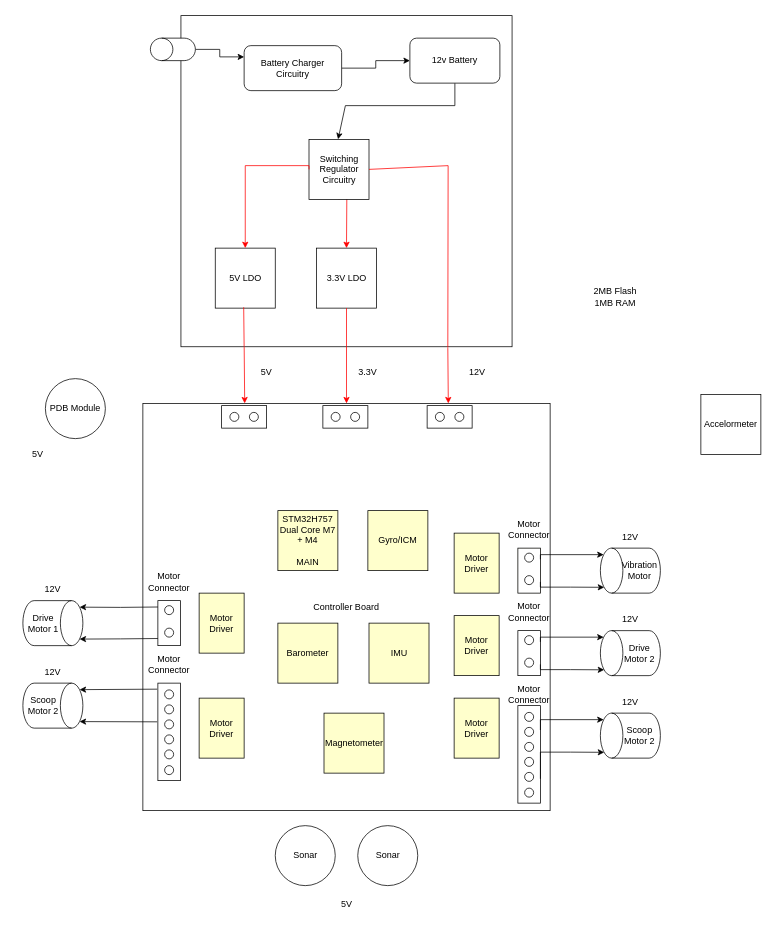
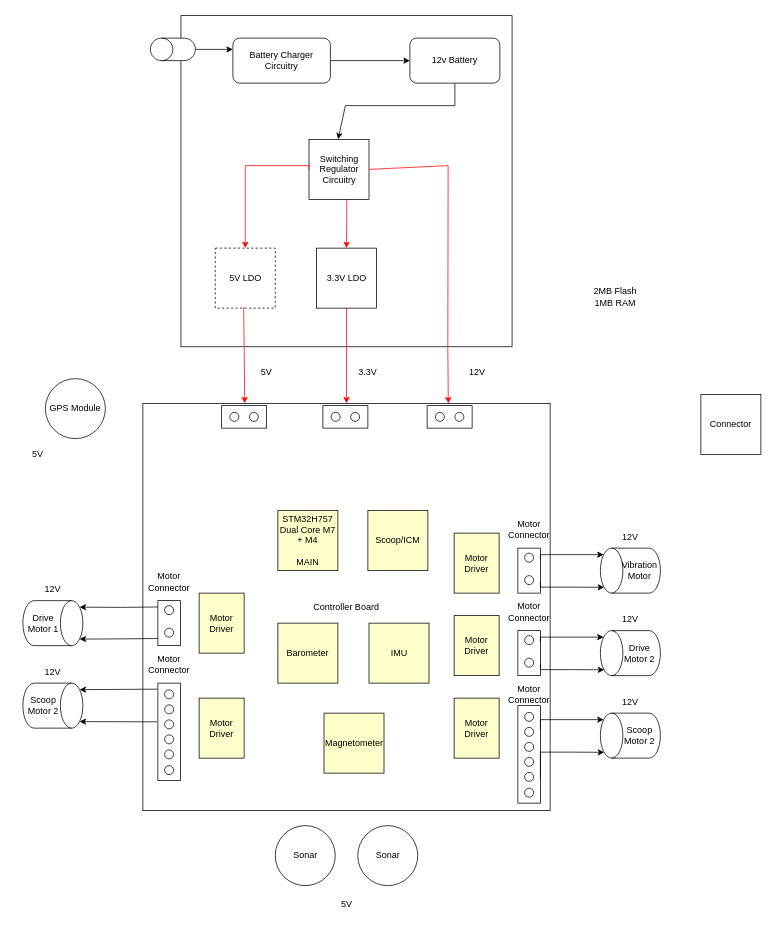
- <mxCell id="112" value="Battery Charger Circuitry&lt;br&gt;" style="rounded=1;whiteSpace=wrap;html=1;fontSize=12;glass=0;strokeWidth=1;shadow=0;" vertex="1" parent="1"><mxGeometry x="325" y="60" width="130" height="60" as="geometry" /></mxCell>
+ <mxCell id="112" value="Battery Charger Circuitry&lt;br&gt;" style="rounded=1;whiteSpace=wrap;html=1;fontSize=12;glass=0;strokeWidth=1;shadow=0;" vertex="1" parent="1"><mxGeometry x="310" y="50" width="130" height="60" as="geometry" /></mxCell>
- <mxCell id="100" value="5V LDO" style="whiteSpace=wrap;html=1;aspect=fixed;" parent="1" vertex="1"><mxGeometry x="286.5" y="330" width="80" height="80" as="geometry" /></mxCell>
+ <mxCell id="100" value="5V LDO" style="whiteSpace=wrap;html=1;aspect=fixed;dashed=1;" parent="1" vertex="1"><mxGeometry x="286.5" y="330" width="80" height="80" as="geometry" /></mxCell>
- <mxCell id="2" value="PDB Module&lt;br&gt;" style="ellipse;whiteSpace=wrap;html=1;aspect=fixed;" parent="1" vertex="1"><mxGeometry x="60" y="504" width="80" height="80" as="geometry" /></mxCell>
+ <mxCell id="2" value="GPS Module&lt;br&gt;" style="ellipse;whiteSpace=wrap;html=1;aspect=fixed;" parent="1" vertex="1"><mxGeometry x="60" y="504" width="80" height="80" as="geometry" /></mxCell>
- <mxCell id="103" value="Accelormeter" style="whiteSpace=wrap;html=1;aspect=fixed;" parent="1" vertex="1"><mxGeometry x="934" y="525" width="80" height="80" as="geometry" /></mxCell>
+ <mxCell id="103" value="Connector" style="whiteSpace=wrap;html=1;aspect=fixed;" parent="1" vertex="1"><mxGeometry x="934" y="525" width="80" height="80" as="geometry" /></mxCell>
- <mxCell id="53" value="Gyro/ICM" style="whiteSpace=wrap;html=1;aspect=fixed;fillColor=#FFFFCC;" parent="15" vertex="1"><mxGeometry x="90" y="-10" width="80" height="80" as="geometry" /></mxCell>
+ <mxCell id="53" value="Scoop/ICM" style="whiteSpace=wrap;html=1;aspect=fixed;fillColor=#FFFFCC;" parent="15" vertex="1"><mxGeometry x="90" y="-10" width="80" height="80" as="geometry" /></mxCell>
